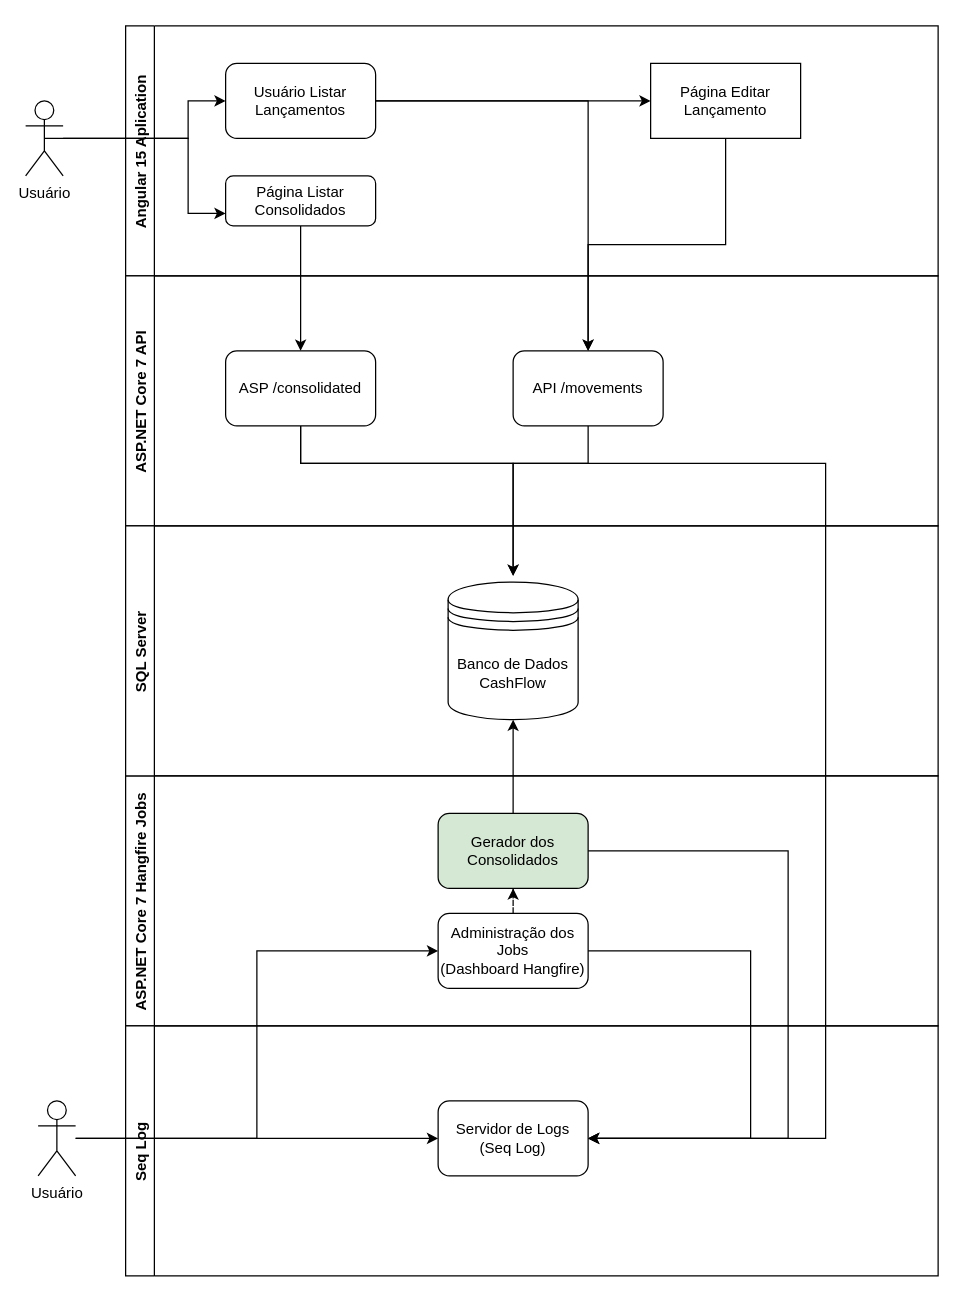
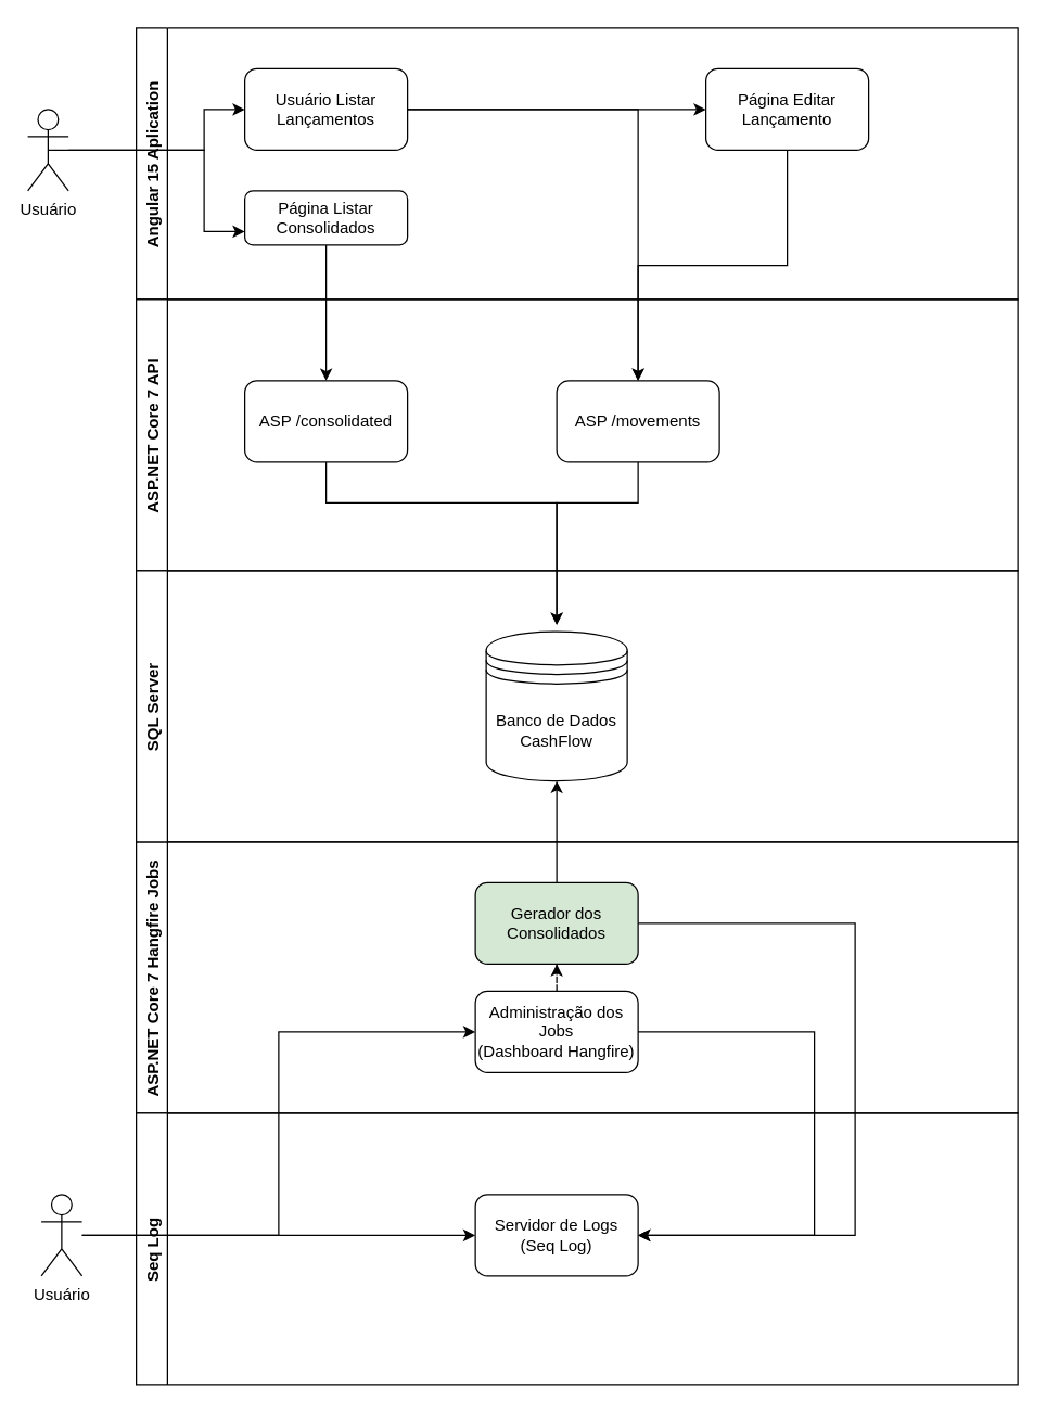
- <mxCell id="6" value="Página Editar Lançamento" style="whiteSpace=wrap;html=1;rounded=0;" vertex="1" parent="2"><mxGeometry x="420" y="30" width="120" height="60" as="geometry" /></mxCell>
+ <mxCell id="6" value="Página Editar Lançamento" style="rounded=1;whiteSpace=wrap;html=1;" vertex="1" parent="2"><mxGeometry x="420" y="30" width="120" height="60" as="geometry" /></mxCell>
- <mxCell id="8" value="API /movements" style="rounded=1;whiteSpace=wrap;html=1;" vertex="1" parent="7"><mxGeometry x="310" y="60" width="120" height="60" as="geometry" /></mxCell>
+ <mxCell id="8" value="ASP /movements" style="rounded=1;whiteSpace=wrap;html=1;" vertex="1" parent="7"><mxGeometry x="310" y="60" width="120" height="60" as="geometry" /></mxCell>
- <mxCell id="31" style="edgeStyle=orthogonalEdgeStyle;rounded=0;orthogonalLoop=1;jettySize=auto;html=1;entryX=1;entryY=0.5;entryDx=0;entryDy=0;" edge="1" parent="1" source="9" target="15"><mxGeometry relative="1" as="geometry"><Array as="points"><mxPoint x="240" y="370" /><mxPoint x="660" y="370" /><mxPoint x="660" y="910" /></Array></mxGeometry></mxCell>
- <mxCell id="32" style="edgeStyle=orthogonalEdgeStyle;rounded=0;orthogonalLoop=1;jettySize=auto;html=1;entryX=1;entryY=0.5;entryDx=0;entryDy=0;endArrow=open;" edge="1" parent="1" source="13" target="15"><mxGeometry relative="1" as="geometry"><Array as="points"><mxPoint x="600" y="760" /><mxPoint x="600" y="910" /></Array></mxGeometry></mxCell>
+ <mxCell id="32" style="edgeStyle=orthogonalEdgeStyle;rounded=0;orthogonalLoop=1;jettySize=auto;html=1;entryX=1;entryY=0.5;entryDx=0;entryDy=0;" edge="1" parent="1" source="13" target="15"><mxGeometry relative="1" as="geometry"><Array as="points"><mxPoint x="600" y="760" /><mxPoint x="600" y="910" /></Array></mxGeometry></mxCell>
